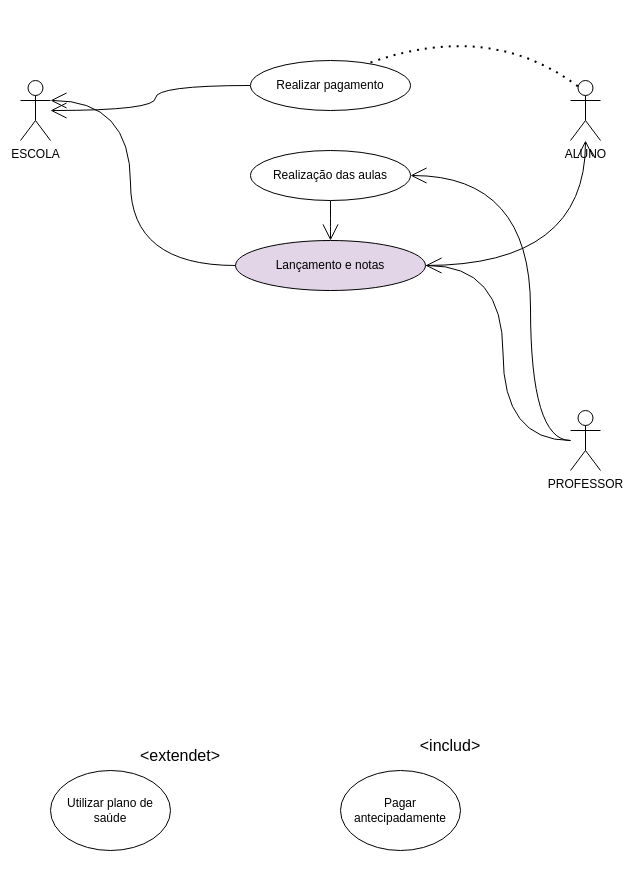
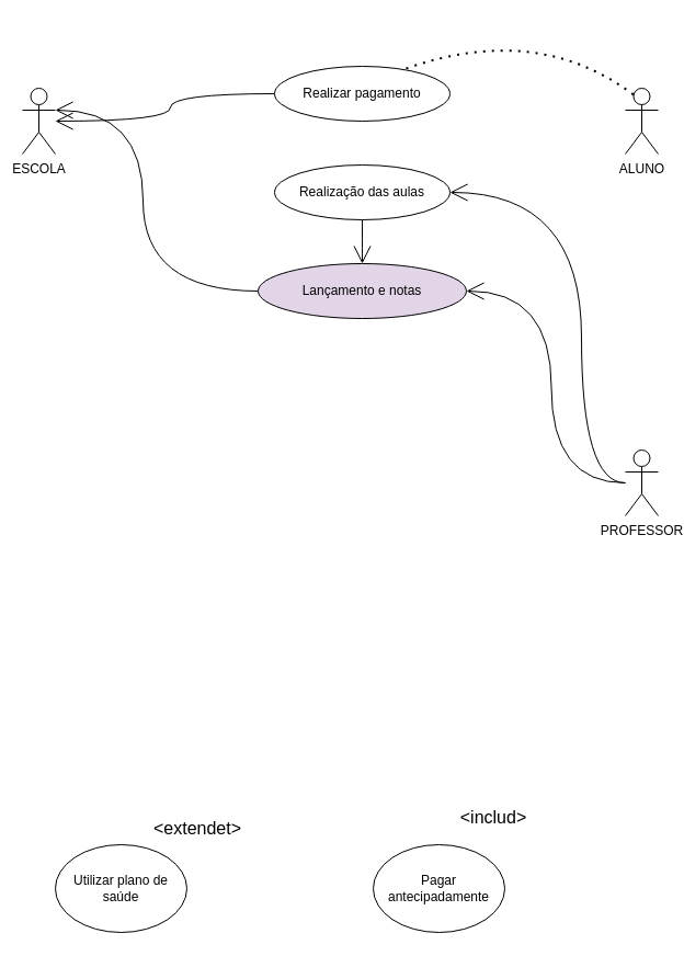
- <mxCell id="8" style="edgeStyle=orthogonalEdgeStyle;curved=1;orthogonalLoop=1;jettySize=auto;html=1;fontSize=12;endArrow=open;startSize=14;endSize=14;" edge="1" parent="1" source="9" target="3"><mxGeometry relative="1" as="geometry" /></mxCell>
